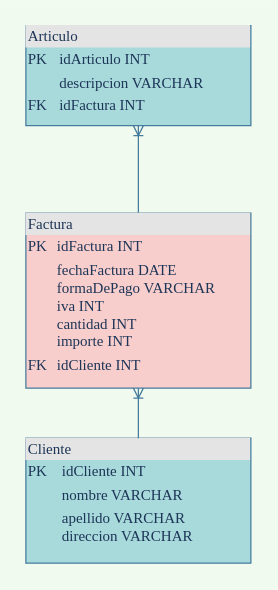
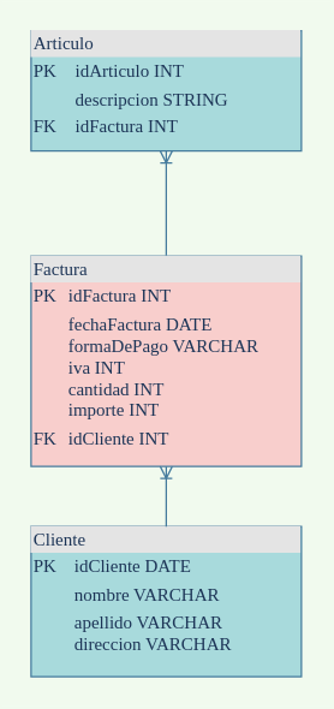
- <mxCell id="3" value="&lt;div style=&quot;box-sizing: border-box ; width: 100% ; background: #e4e4e4 ; padding: 2px&quot;&gt;Articulo&lt;/div&gt;&lt;table style=&quot;width: 100% ; font-size: 1em&quot; cellpadding=&quot;2&quot; cellspacing=&quot;0&quot;&gt;&lt;tbody&gt;&lt;tr&gt;&lt;td&gt;PK&lt;/td&gt;&lt;td&gt;idArticulo INT&lt;/td&gt;&lt;/tr&gt;&lt;tr&gt;&lt;td&gt;&lt;/td&gt;&lt;td&gt;descripcion VARCHAR&lt;br&gt;&lt;/td&gt;&lt;/tr&gt;&lt;tr&gt;&lt;td&gt;FK&lt;/td&gt;&lt;td&gt;idFactura INT&lt;/td&gt;&lt;/tr&gt;&lt;/tbody&gt;&lt;/table&gt;" style="verticalAlign=top;align=left;overflow=fill;html=1;rounded=0;shadow=0;comic=0;labelBackgroundColor=none;strokeWidth=1;fontFamily=Verdana;fontSize=12;fillColor=#A8DADC;strokeColor=#457B9D;fontColor=#1D3557;" parent="1" vertex="1"><mxGeometry x="20" y="20" width="180" height="80" as="geometry" /></mxCell>
+ <mxCell id="3" value="&lt;div style=&quot;box-sizing: border-box ; width: 100% ; background: #e4e4e4 ; padding: 2px&quot;&gt;Articulo&lt;/div&gt;&lt;table style=&quot;width: 100% ; font-size: 1em&quot; cellpadding=&quot;2&quot; cellspacing=&quot;0&quot;&gt;&lt;tbody&gt;&lt;tr&gt;&lt;td&gt;PK&lt;/td&gt;&lt;td&gt;idArticulo INT&lt;/td&gt;&lt;/tr&gt;&lt;tr&gt;&lt;td&gt;&lt;/td&gt;&lt;td&gt;descripcion STRING&lt;br&gt;&lt;/td&gt;&lt;/tr&gt;&lt;tr&gt;&lt;td&gt;FK&lt;/td&gt;&lt;td&gt;idFactura INT&lt;/td&gt;&lt;/tr&gt;&lt;/tbody&gt;&lt;/table&gt;" style="verticalAlign=top;align=left;overflow=fill;html=1;rounded=0;shadow=0;comic=0;labelBackgroundColor=none;strokeWidth=1;fontFamily=Verdana;fontSize=12;fillColor=#A8DADC;strokeColor=#457B9D;fontColor=#1D3557;" parent="1" vertex="1"><mxGeometry x="20" y="20" width="180" height="80" as="geometry" /></mxCell>
- <mxCell id="2" value="&lt;div style=&quot;box-sizing: border-box ; width: 100% ; background: #e4e4e4 ; padding: 2px&quot;&gt;Cliente&lt;/div&gt;&lt;table style=&quot;width: 100% ; font-size: 1em&quot; cellpadding=&quot;2&quot; cellspacing=&quot;0&quot;&gt;&lt;tbody&gt;&lt;tr&gt;&lt;td&gt;PK&lt;/td&gt;&lt;td&gt;idCliente INT&lt;/td&gt;&lt;/tr&gt;&lt;tr&gt;&lt;td&gt;&lt;br&gt;&lt;/td&gt;&lt;td&gt;nombre VARCHAR&lt;/td&gt;&lt;/tr&gt;&lt;tr&gt;&lt;td&gt;&lt;br&gt;&lt;/td&gt;&lt;td&gt;apellido VARCHAR&lt;br&gt;direccion VARCHAR&lt;/td&gt;&lt;/tr&gt;&lt;/tbody&gt;&lt;/table&gt;" style="verticalAlign=top;align=left;overflow=fill;html=1;rounded=0;shadow=0;comic=0;labelBackgroundColor=none;strokeWidth=1;fontFamily=Verdana;fontSize=12;fillColor=#A8DADC;strokeColor=#457B9D;fontColor=#1D3557;" parent="1" vertex="1"><mxGeometry x="20" y="350" width="180" height="100" as="geometry" /></mxCell>
+ <mxCell id="2" value="&lt;div style=&quot;box-sizing: border-box ; width: 100% ; background: #e4e4e4 ; padding: 2px&quot;&gt;Cliente&lt;/div&gt;&lt;table style=&quot;width: 100% ; font-size: 1em&quot; cellpadding=&quot;2&quot; cellspacing=&quot;0&quot;&gt;&lt;tbody&gt;&lt;tr&gt;&lt;td&gt;PK&lt;/td&gt;&lt;td&gt;idCliente DATE&lt;/td&gt;&lt;/tr&gt;&lt;tr&gt;&lt;td&gt;&lt;br&gt;&lt;/td&gt;&lt;td&gt;nombre VARCHAR&lt;/td&gt;&lt;/tr&gt;&lt;tr&gt;&lt;td&gt;&lt;br&gt;&lt;/td&gt;&lt;td&gt;apellido VARCHAR&lt;br&gt;direccion VARCHAR&lt;/td&gt;&lt;/tr&gt;&lt;/tbody&gt;&lt;/table&gt;" style="verticalAlign=top;align=left;overflow=fill;html=1;rounded=0;shadow=0;comic=0;labelBackgroundColor=none;strokeWidth=1;fontFamily=Verdana;fontSize=12;fillColor=#A8DADC;strokeColor=#457B9D;fontColor=#1D3557;" parent="1" vertex="1"><mxGeometry x="20" y="350" width="180" height="100" as="geometry" /></mxCell>
